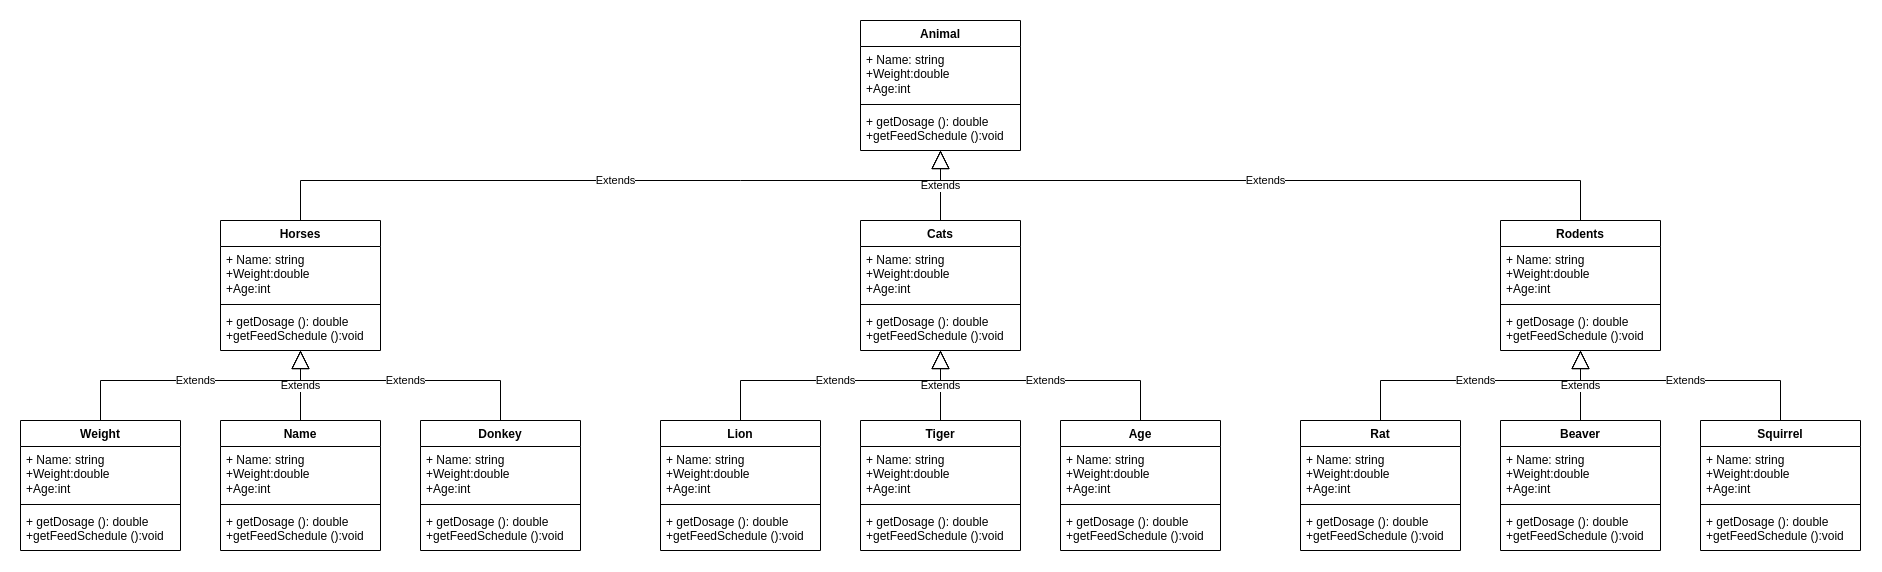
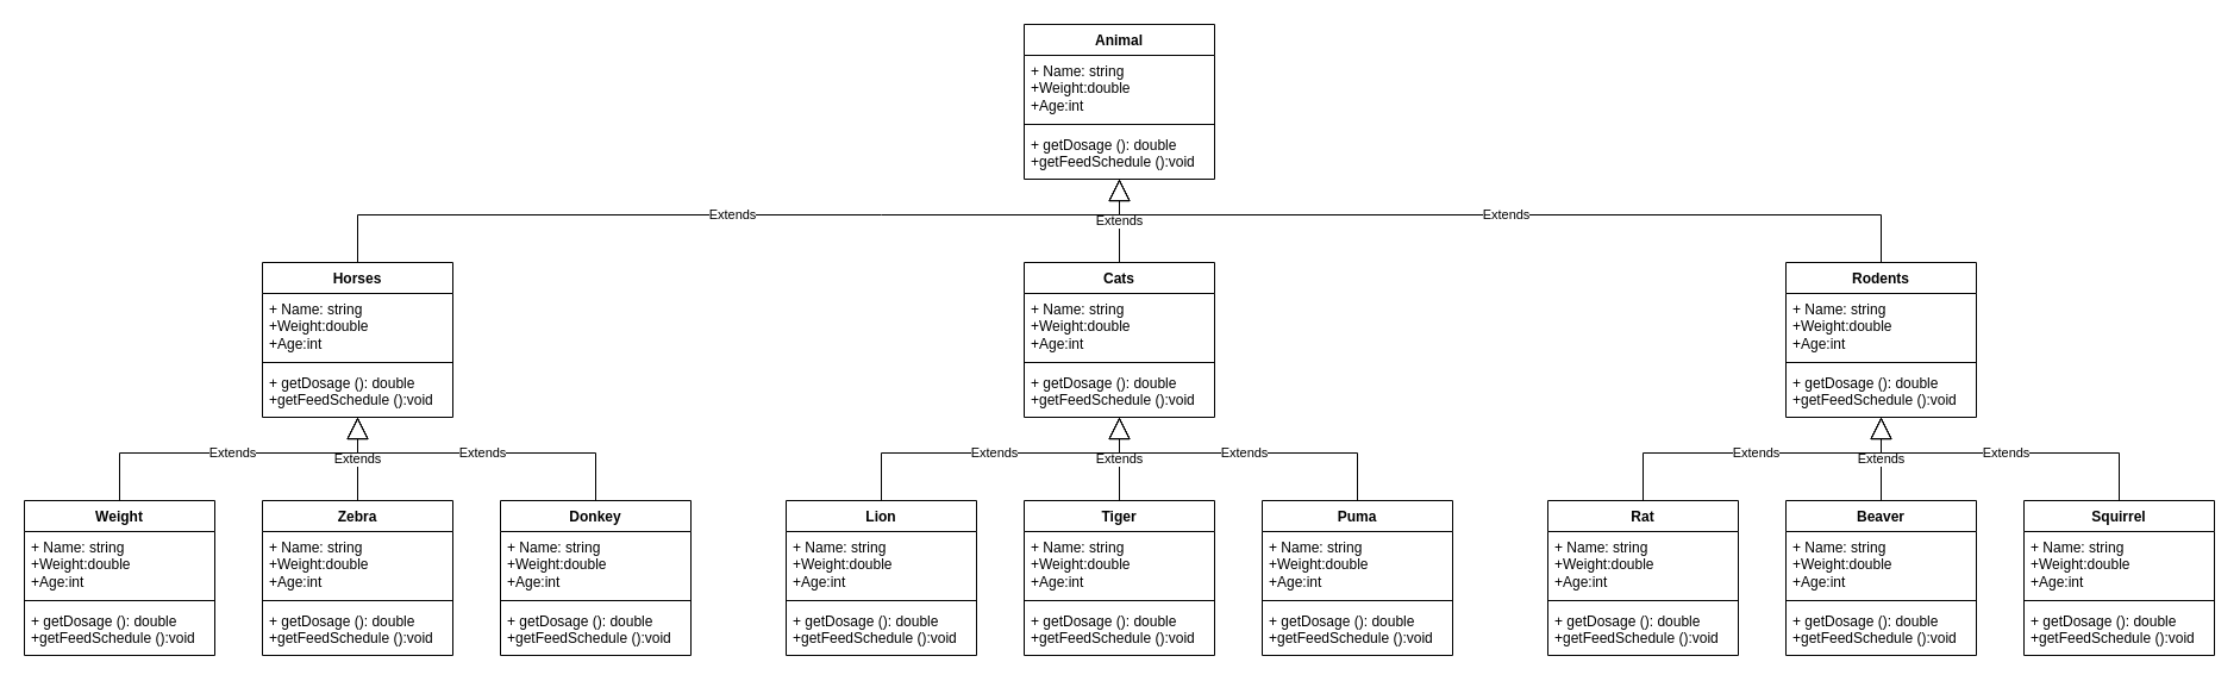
- <mxCell id="34" value="Name" style="swimlane;fontStyle=1;align=center;verticalAlign=top;childLayout=stackLayout;horizontal=1;startSize=26;horizontalStack=0;resizeParent=1;resizeParentMax=0;resizeLast=0;collapsible=1;marginBottom=0;whiteSpace=wrap;html=1;" vertex="1" parent="1"><mxGeometry x="220" y="420" width="160" height="130" as="geometry" /></mxCell>
+ <mxCell id="34" value="Zebra" style="swimlane;fontStyle=1;align=center;verticalAlign=top;childLayout=stackLayout;horizontal=1;startSize=26;horizontalStack=0;resizeParent=1;resizeParentMax=0;resizeLast=0;collapsible=1;marginBottom=0;whiteSpace=wrap;html=1;" vertex="1" parent="1"><mxGeometry x="220" y="420" width="160" height="130" as="geometry" /></mxCell>
- <mxCell id="18" value="Age" style="swimlane;fontStyle=1;align=center;verticalAlign=top;childLayout=stackLayout;horizontal=1;startSize=26;horizontalStack=0;resizeParent=1;resizeParentMax=0;resizeLast=0;collapsible=1;marginBottom=0;whiteSpace=wrap;html=1;" vertex="1" parent="1"><mxGeometry x="1060" y="420" width="160" height="130" as="geometry" /></mxCell>
+ <mxCell id="18" value="Puma" style="swimlane;fontStyle=1;align=center;verticalAlign=top;childLayout=stackLayout;horizontal=1;startSize=26;horizontalStack=0;resizeParent=1;resizeParentMax=0;resizeLast=0;collapsible=1;marginBottom=0;whiteSpace=wrap;html=1;" vertex="1" parent="1"><mxGeometry x="1060" y="420" width="160" height="130" as="geometry" /></mxCell>
